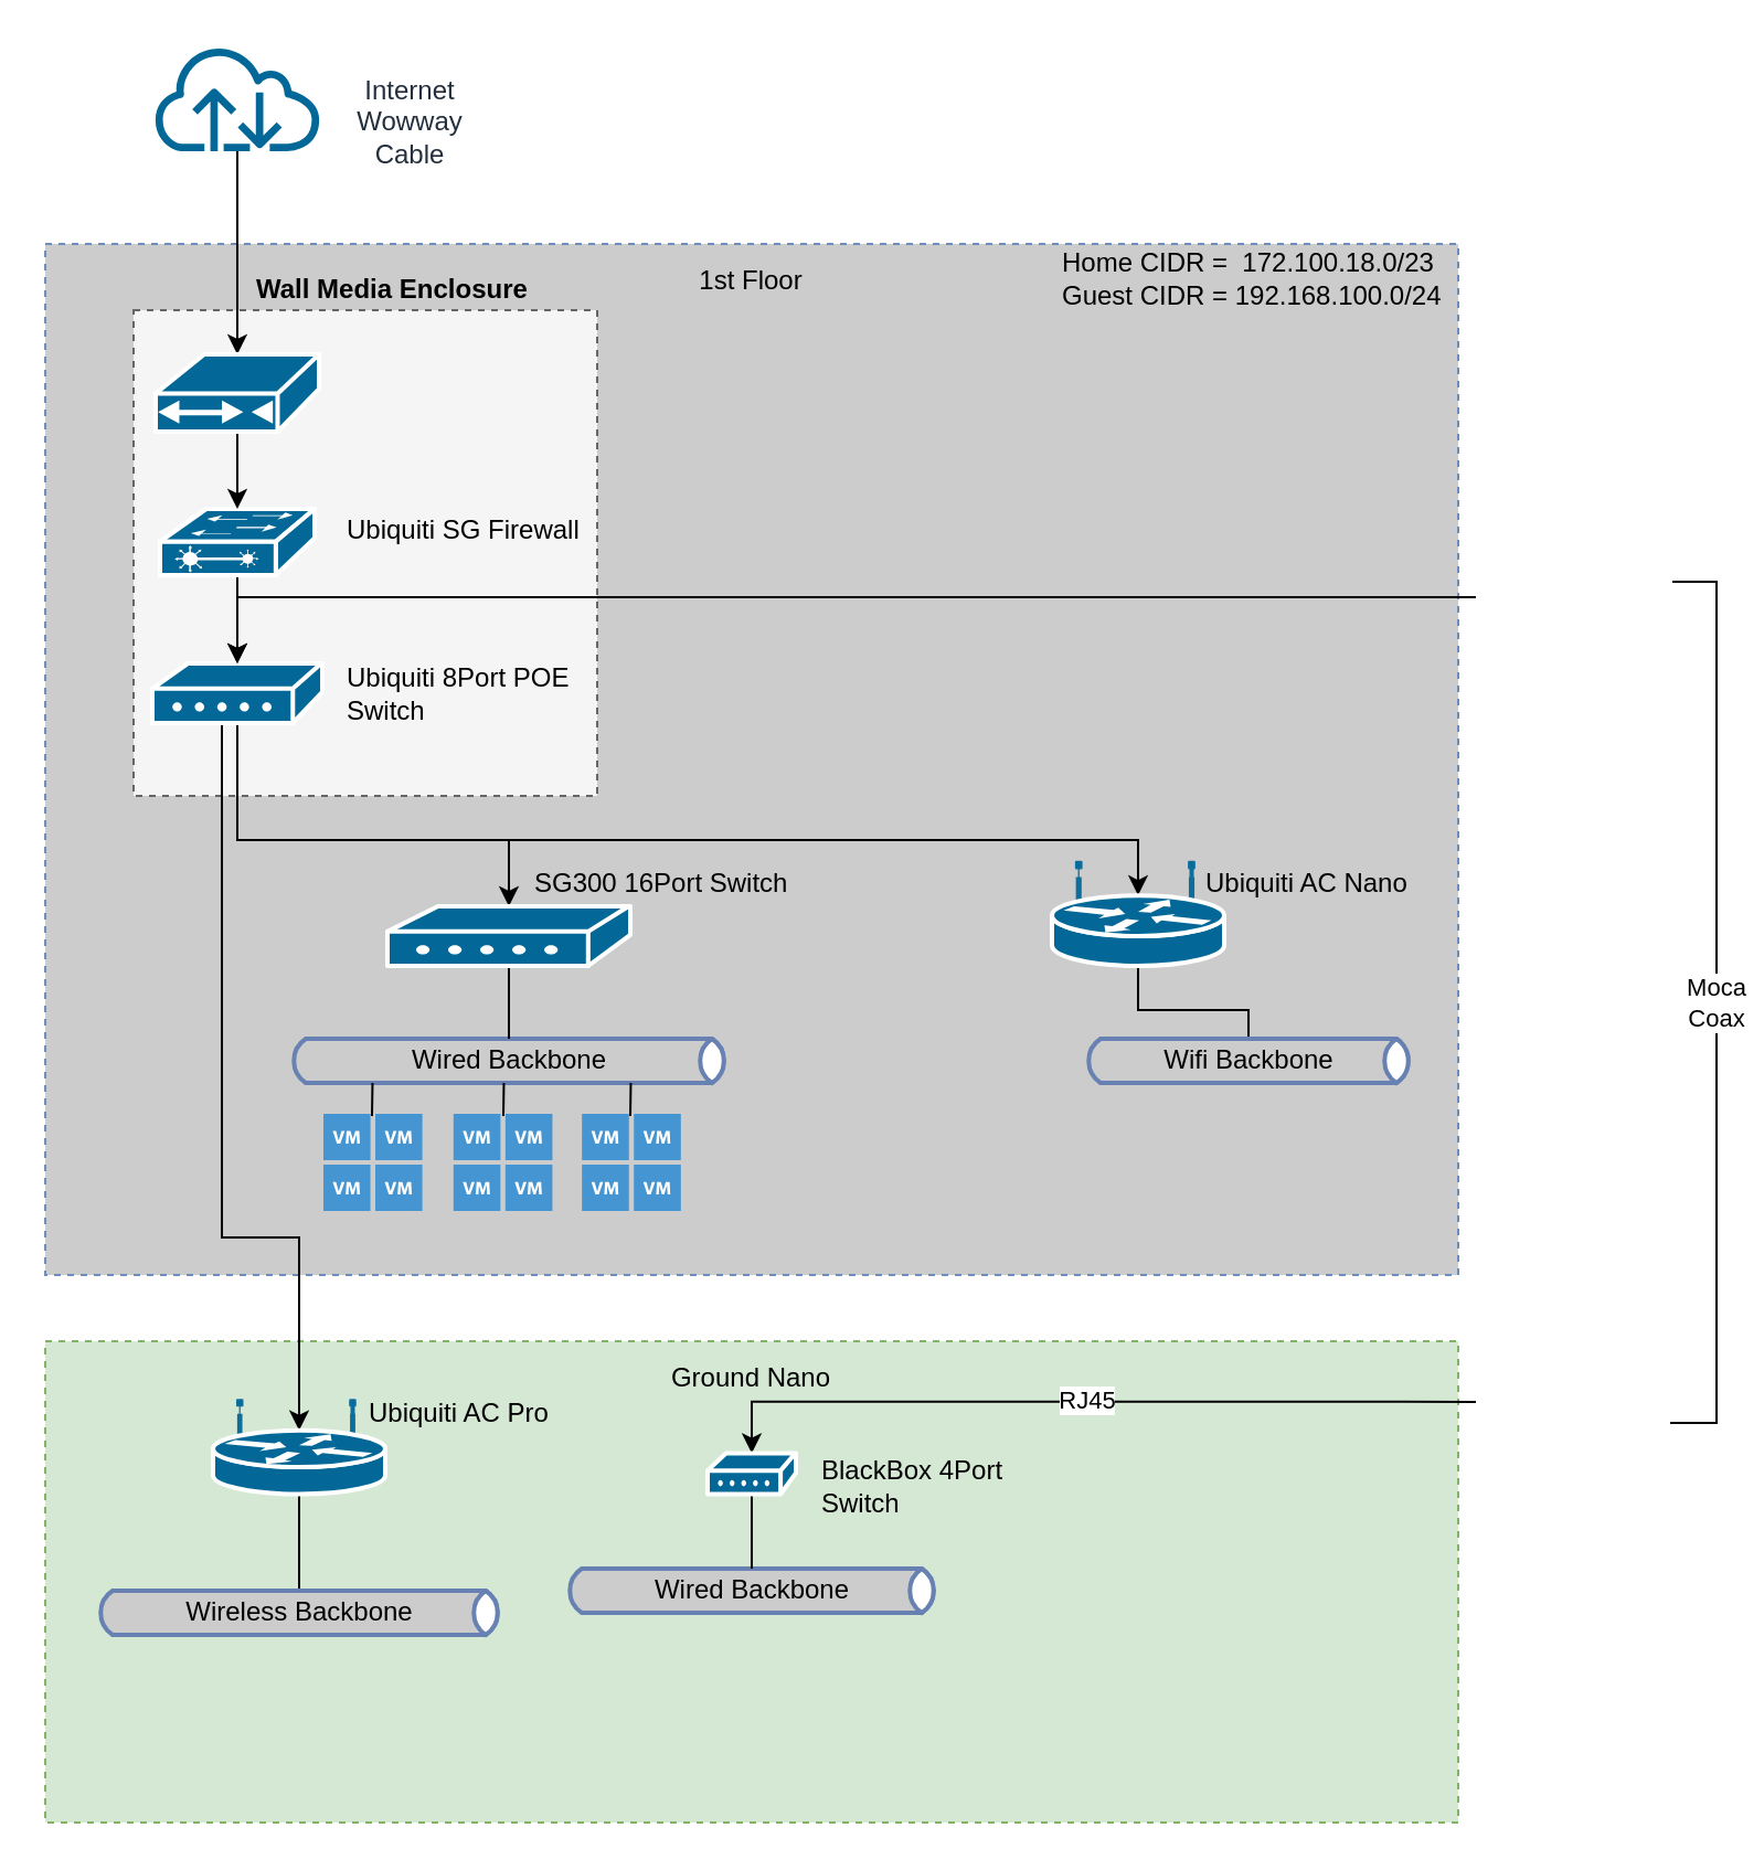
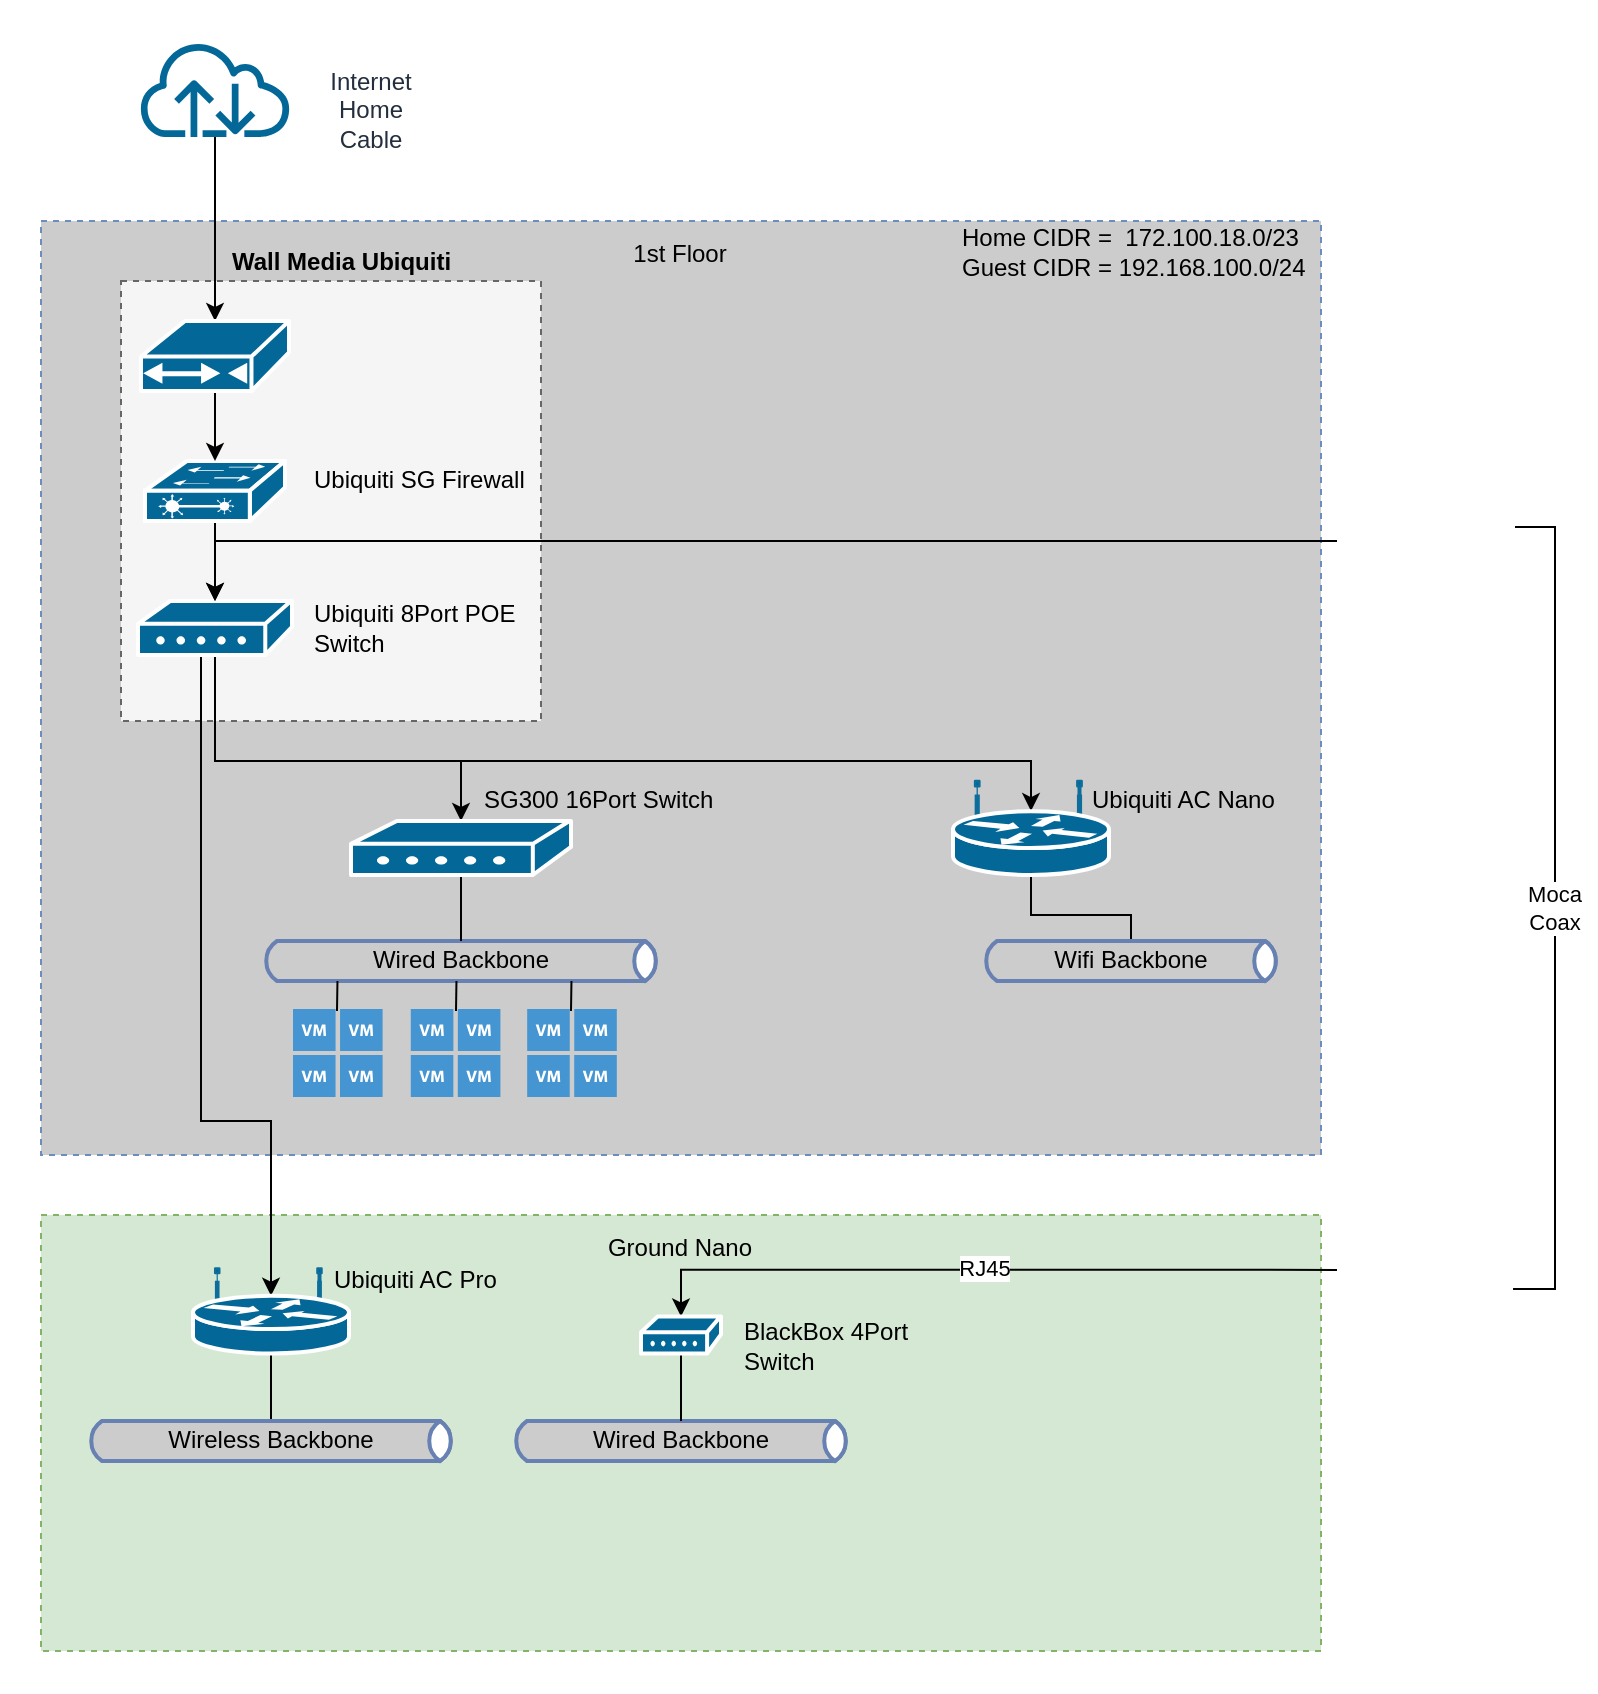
- <mxCell id="19" value="&lt;span style=&quot;color: rgb(35 , 47 , 62)&quot;&gt;Internet&lt;/span&gt;&lt;br style=&quot;color: rgb(35 , 47 , 62)&quot;&gt;&lt;span style=&quot;color: rgb(35 , 47 , 62)&quot;&gt;Wowway&lt;/span&gt;&lt;br style=&quot;color: rgb(35 , 47 , 62)&quot;&gt;&lt;span style=&quot;color: rgb(35 , 47 , 62)&quot;&gt;Cable&lt;/span&gt;" style="text;html=1;resizable=0;autosize=1;align=center;verticalAlign=middle;points=[];fillColor=none;strokeColor=none;rounded=0;" parent="1" vertex="1"><mxGeometry x="155" y="30" width="60" height="50" as="geometry" /></mxCell>
+ <mxCell id="19" value="&lt;span style=&quot;color: rgb(35 , 47 , 62)&quot;&gt;Internet&lt;/span&gt;&lt;br style=&quot;color: rgb(35 , 47 , 62)&quot;&gt;&lt;span style=&quot;color: rgb(35 , 47 , 62)&quot;&gt;Home&lt;/span&gt;&lt;br style=&quot;color: rgb(35 , 47 , 62)&quot;&gt;&lt;span style=&quot;color: rgb(35 , 47 , 62)&quot;&gt;Cable&lt;/span&gt;" style="text;html=1;resizable=0;autosize=1;align=center;verticalAlign=middle;points=[];fillColor=none;strokeColor=none;rounded=0;" parent="1" vertex="1"><mxGeometry x="155" y="30" width="60" height="50" as="geometry" /></mxCell>
- <mxCell id="39" value="Wall Media Enclosure" style="text;html=1;resizable=0;autosize=1;align=left;verticalAlign=middle;points=[];fillColor=none;strokeColor=none;rounded=0;fontStyle=1" parent="1" vertex="1"><mxGeometry x="114" y="122" width="133" height="18" as="geometry" /></mxCell>
+ <mxCell id="39" value="Wall Media Ubiquiti" style="text;html=1;resizable=0;autosize=1;align=left;verticalAlign=middle;points=[];fillColor=none;strokeColor=none;rounded=0;fontStyle=1" parent="1" vertex="1"><mxGeometry x="114" y="122" width="133" height="18" as="geometry" /></mxCell>
- <mxCell id="38" value="&lt;font color=&quot;#000000&quot;&gt;Wireless Backbone&lt;/font&gt;" style="html=1;outlineConnect=0;fillColor=#CCCCCC;strokeColor=#6881B3;gradientColor=none;gradientDirection=north;strokeWidth=2;shape=mxgraph.networks.bus;gradientColor=none;gradientDirection=north;fontColor=#ffffff;perimeter=backbonePerimeter;backboneSize=20;align=center;" parent="1" vertex="1"><mxGeometry x="42.5" y="720" width="185" height="20" as="geometry" /></mxCell>
+ <mxCell id="38" value="&lt;font color=&quot;#000000&quot;&gt;Wireless Backbone&lt;/font&gt;" style="html=1;outlineConnect=0;fillColor=#CCCCCC;strokeColor=#6881B3;gradientColor=none;gradientDirection=north;strokeWidth=2;shape=mxgraph.networks.bus;gradientColor=none;gradientDirection=north;fontColor=#ffffff;perimeter=backbonePerimeter;backboneSize=20;align=center;" parent="1" vertex="1"><mxGeometry x="42.5" y="710" width="185" height="20" as="geometry" /></mxCell>
